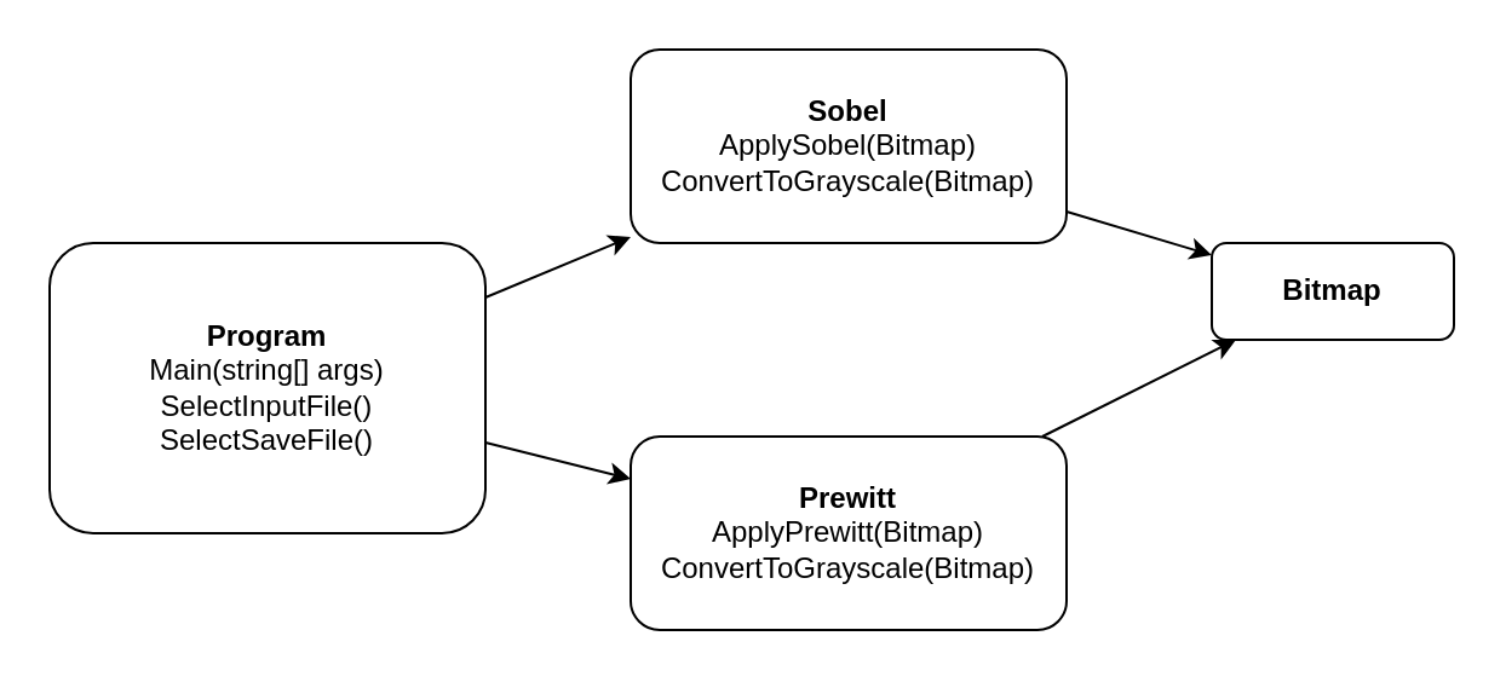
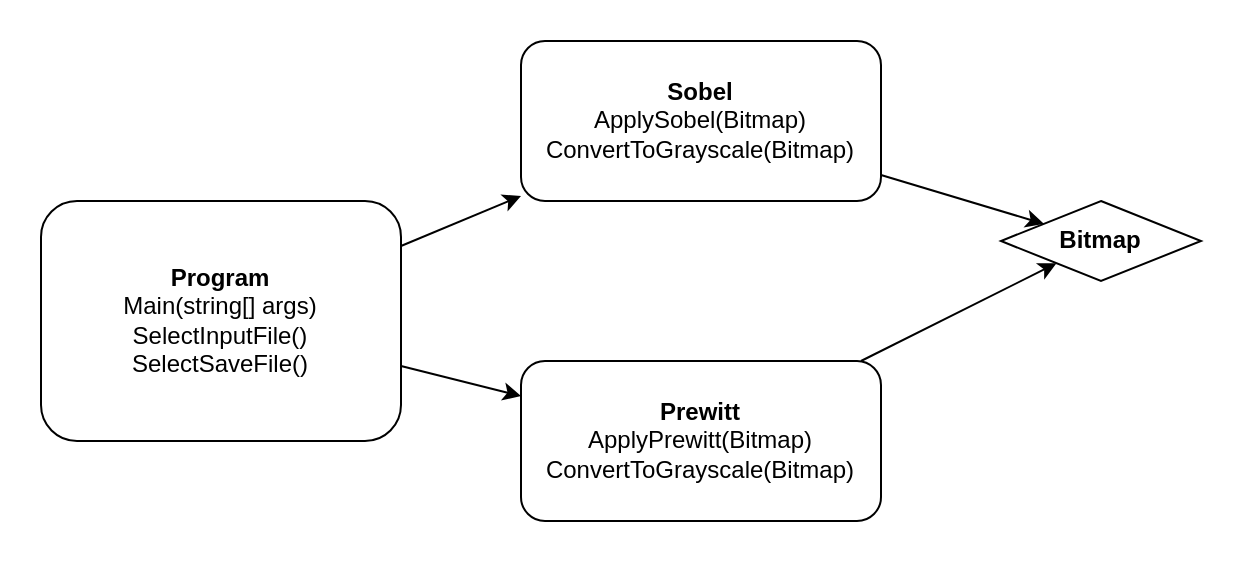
- <mxCell id="7" value="&lt;b&gt;Bitmap&lt;/b&gt;" style="rounded=1;whiteSpace=wrap;html=1;" vertex="1" parent="1"><mxGeometry x="500" y="100" width="100" height="40" as="geometry" /></mxCell>
+ <mxCell id="7" value="&lt;b&gt;Bitmap&lt;/b&gt;" style="rhombus;whiteSpace=wrap;html=1;" vertex="1" parent="1"><mxGeometry x="500" y="100" width="100" height="40" as="geometry" /></mxCell>
